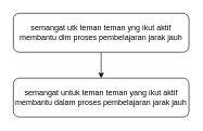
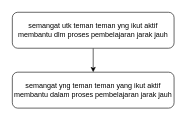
- <mxCell id="4" value="semangat untuk teman teman yang ikut aktif membantu dalam proses pembelajaran jarak jauh" style="rounded=1;whiteSpace=wrap;html=1;" vertex="1" parent="1"><mxGeometry x="20" y="120" width="270" height="60" as="geometry" /></mxCell>
+ <mxCell id="4" value="semangat yng teman teman yang ikut aktif membantu dalam proses pembelajaran jarak jauh" style="rounded=1;whiteSpace=wrap;html=1;" vertex="1" parent="1"><mxGeometry x="20" y="120" width="270" height="60" as="geometry" /></mxCell>
